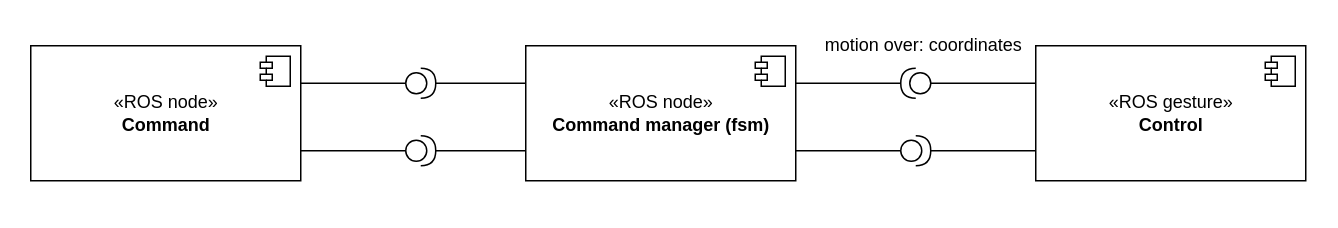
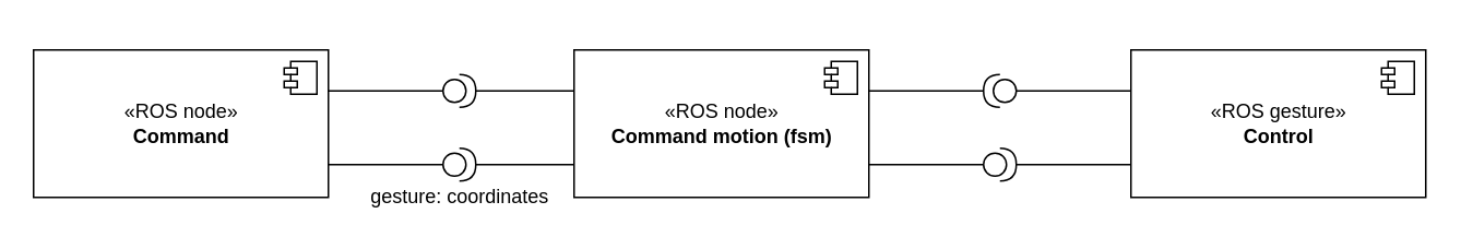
- <mxCell id="18" value="motion over: coordinates" style="text;html=1;align=center;verticalAlign=middle;resizable=0;points=[];autosize=1;" vertex="1" parent="1"><mxGeometry x="540" y="20" width="150" height="20" as="geometry" /></mxCell>
- <mxCell id="4" value="«ROS node»&lt;br&gt;&lt;b&gt;Command manager (fsm)&lt;/b&gt;" style="html=1;dropTarget=0;" parent="1" vertex="1"><mxGeometry x="350" y="30" width="180" height="90" as="geometry" /></mxCell>
+ <mxCell id="4" value="«ROS node»&lt;br&gt;&lt;b&gt;Command motion (fsm)&lt;/b&gt;" style="html=1;dropTarget=0;" parent="1" vertex="1"><mxGeometry x="350" y="30" width="180" height="90" as="geometry" /></mxCell>
+ <mxCell id="14" value="gesture: coordinates" style="text;html=1;align=center;verticalAlign=middle;resizable=0;points=[];autosize=1;" parent="1" vertex="1"><mxGeometry x="220" y="110" width="120" height="20" as="geometry" /></mxCell>
